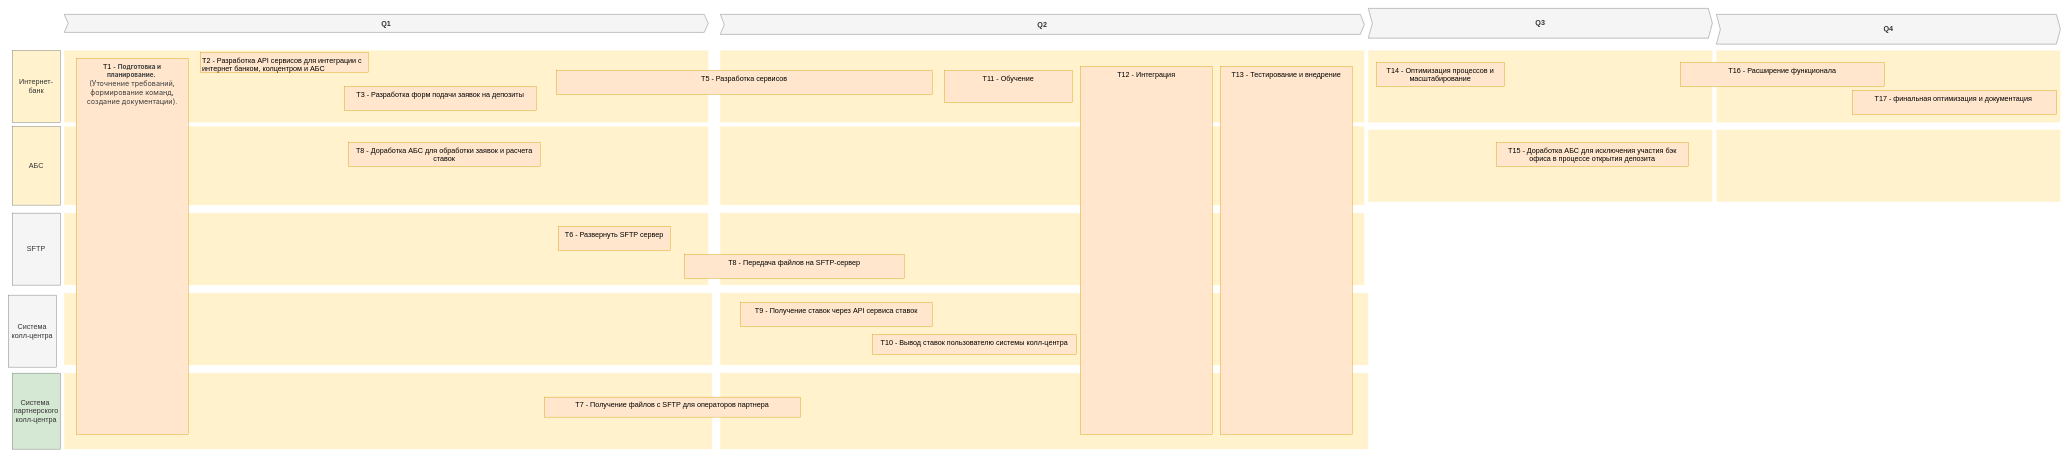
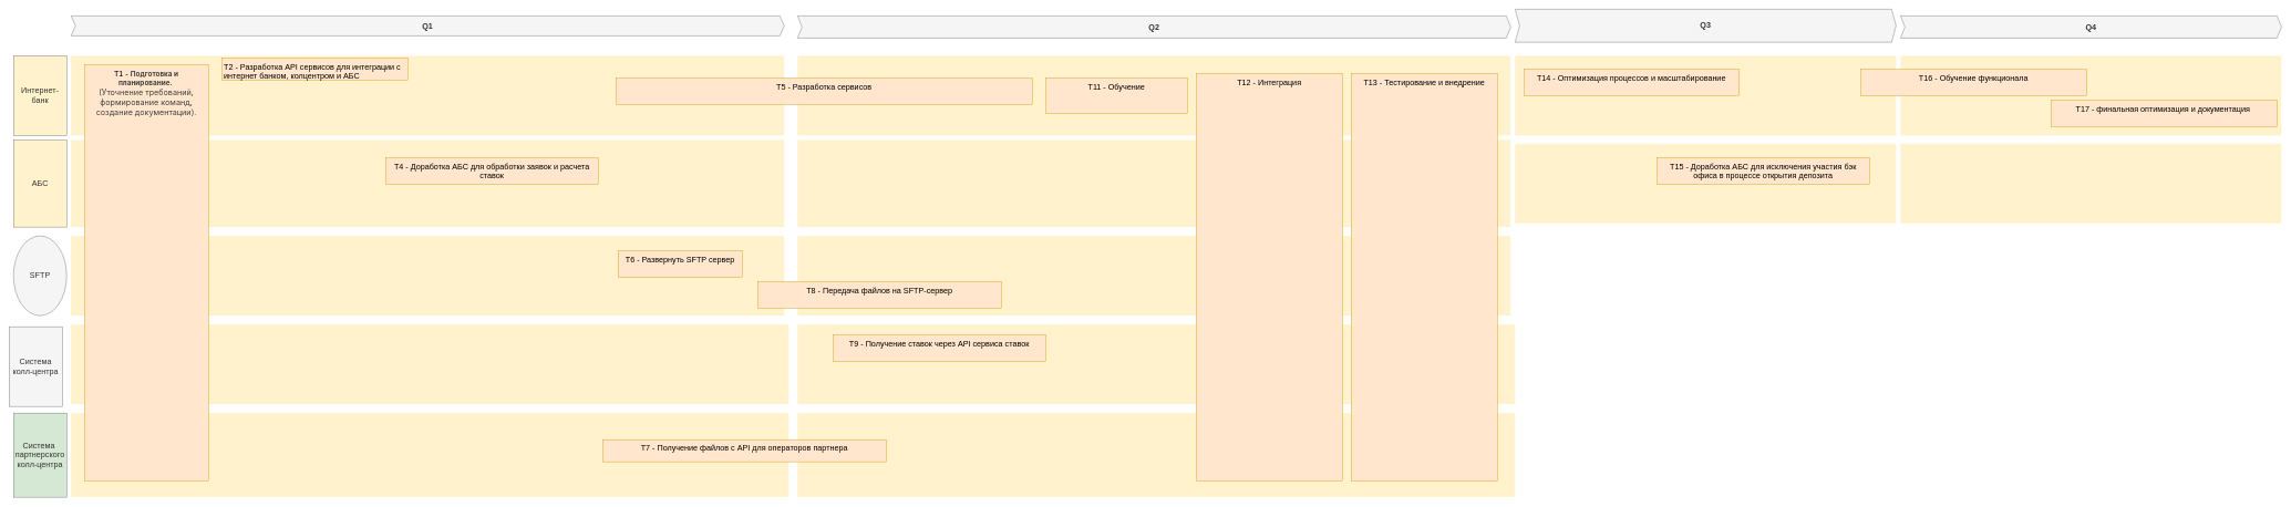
- <mxCell id="33" value="Q4" style="shape=step;perimeter=stepPerimeter;whiteSpace=wrap;html=1;fixedSize=1;size=10;fillColor=#f5f5f5;strokeColor=#666666;fontSize=18;fontStyle=1;align=center;rounded=0;fontColor=#333333;" vertex="1" parent="1"><mxGeometry x="4290" y="35" width="860" height="74.4" as="geometry" /></mxCell>
+ <mxCell id="33" value="Q4" style="shape=step;perimeter=stepPerimeter;whiteSpace=wrap;html=1;fixedSize=1;size=10;fillColor=#f5f5f5;strokeColor=#666666;fontSize=18;fontStyle=1;align=center;rounded=0;fontColor=#333333;" vertex="1" parent="1"><mxGeometry x="4290" y="35" width="860" height="50" as="geometry" /></mxCell>
- <mxCell id="40" value="T16 - Расширение функционала" style="shape=rect;fillColor=#ffe6cc;strokeColor=#d79b00;fontSize=18;html=1;whiteSpace=wrap;align=center;verticalAlign=top;spacing=5;rounded=0;" vertex="1" parent="1"><mxGeometry x="4200" y="155" width="510" height="60" as="geometry" /></mxCell>
+ <mxCell id="40" value="T16 - Обучение функционала" style="shape=rect;fillColor=#ffe6cc;strokeColor=#d79b00;fontSize=18;html=1;whiteSpace=wrap;align=center;verticalAlign=top;spacing=5;rounded=0;" vertex="1" parent="1"><mxGeometry x="4200" y="155" width="510" height="60" as="geometry" /></mxCell>
- <mxCell id="38" value="T14 - Оптимизация процессов и масштабирование" style="shape=rect;fillColor=#ffe6cc;strokeColor=#d79b00;fontSize=18;html=1;whiteSpace=wrap;align=center;verticalAlign=top;spacing=5;rounded=0;" vertex="1" parent="1"><mxGeometry x="3440" y="155" width="320" height="60" as="geometry" /></mxCell>
+ <mxCell id="38" value="T14 - Оптимизация процессов и масштабирование" style="shape=rect;fillColor=#ffe6cc;strokeColor=#d79b00;fontSize=18;html=1;whiteSpace=wrap;align=center;verticalAlign=top;spacing=5;rounded=0;" vertex="1" parent="1"><mxGeometry x="3440" y="155" width="485" height="60" as="geometry" /></mxCell>
- <mxCell id="5" value="T3 - Разработка форм подачи заявок на депозиты" style="shape=rect;fillColor=#ffe6cc;strokeColor=#d79b00;fontSize=18;html=1;whiteSpace=wrap;align=center;verticalAlign=top;spacing=5;rounded=0;" parent="1" vertex="1"><mxGeometry x="860" y="215" width="480" height="60" as="geometry" /></mxCell>
- <mxCell id="27" value="T8 - Доработка АБС для обработки заявок и расчета ставок" style="shape=rect;fillColor=#ffe6cc;strokeColor=#d79b00;fontSize=18;html=1;whiteSpace=wrap;align=center;verticalAlign=top;spacing=5;rounded=0;" vertex="1" parent="1"><mxGeometry x="870" y="355" width="480" height="60" as="geometry" /></mxCell>
+ <mxCell id="27" value="T4 - Доработка АБС для обработки заявок и расчета ставок" style="shape=rect;fillColor=#ffe6cc;strokeColor=#d79b00;fontSize=18;html=1;whiteSpace=wrap;align=center;verticalAlign=top;spacing=5;rounded=0;" vertex="1" parent="1"><mxGeometry x="870" y="355" width="480" height="60" as="geometry" /></mxCell>
- <mxCell id="11" value="SFTP" style="rounded=0;whiteSpace=wrap;html=1;fillColor=#f5f5f5;fontColor=#333333;strokeColor=#666666;fontSize=18;" vertex="1" parent="1"><mxGeometry x="30" y="531.8" width="120" height="180" as="geometry" /></mxCell>
+ <mxCell id="11" value="SFTP" style="ellipse;whiteSpace=wrap;html=1;fillColor=#f5f5f5;fontColor=#333333;strokeColor=#666666;fontSize=18;" vertex="1" parent="1"><mxGeometry x="30" y="531.8" width="120" height="180" as="geometry" /></mxCell>
- <mxCell id="22" value="T9 - Получение ставок через API сервиса ставок" style="shape=rect;fillColor=#ffe6cc;strokeColor=#d79b00;fontSize=18;html=1;whiteSpace=wrap;align=center;verticalAlign=top;spacing=5;rounded=0;" vertex="1" parent="1"><mxGeometry x="1850" y="755" width="480" height="60" as="geometry" /></mxCell>
+ <mxCell id="22" value="T9 - Получение ставок через API сервиса ставок" style="shape=rect;fillColor=#ffe6cc;strokeColor=#d79b00;fontSize=18;html=1;whiteSpace=wrap;align=center;verticalAlign=top;spacing=5;rounded=0;" vertex="1" parent="1"><mxGeometry x="1880" y="755" width="480" height="60" as="geometry" /></mxCell>
- <mxCell id="21" value="T10 - Вывод ставок пользователю системы колл-центра" style="shape=rect;fillColor=#ffe6cc;strokeColor=#d79b00;fontSize=18;html=1;whiteSpace=wrap;align=center;verticalAlign=top;spacing=5;rounded=0;" vertex="1" parent="1"><mxGeometry x="2180" y="835" width="510" height="50" as="geometry" /></mxCell>
- <mxCell id="23" value="T7 - Получение файлов с SFTP для операторов партнера" style="shape=rect;fillColor=#ffe6cc;strokeColor=#d79b00;fontSize=18;html=1;whiteSpace=wrap;align=center;verticalAlign=top;spacing=5;rounded=0;" vertex="1" parent="1"><mxGeometry x="1360" y="991.8" width="640" height="50" as="geometry" /></mxCell>
+ <mxCell id="23" value="T7 - Получение файлов с API для операторов партнера" style="shape=rect;fillColor=#ffe6cc;strokeColor=#d79b00;fontSize=18;html=1;whiteSpace=wrap;align=center;verticalAlign=top;spacing=5;rounded=0;" vertex="1" parent="1"><mxGeometry x="1360" y="991.8" width="640" height="50" as="geometry" /></mxCell>
